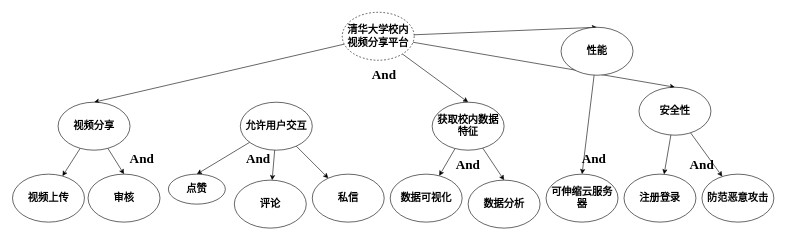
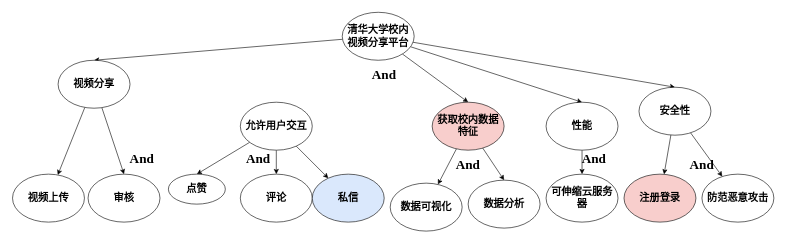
- <mxCell id="6" value="清华大学校内视频分享平台" style="ellipse;whiteSpace=wrap;html=1;fontFamily=宋体;fontStyle=1;fontSize=17;dashed=1;" parent="1" vertex="1"><mxGeometry x="570" y="20" width="120" height="80" as="geometry" /></mxCell>
+ <mxCell id="6" value="清华大学校内视频分享平台" style="ellipse;whiteSpace=wrap;html=1;fontFamily=宋体;fontStyle=1;fontSize=17;" parent="1" vertex="1"><mxGeometry x="570" y="20" width="120" height="80" as="geometry" /></mxCell>
- <mxCell id="18" value="性能" style="ellipse;whiteSpace=wrap;html=1;fontFamily=宋体;fontStyle=1;fontSize=17;" parent="1" vertex="1"><mxGeometry x="935" y="45" width="120" height="80" as="geometry" /></mxCell>
+ <mxCell id="18" value="性能" style="ellipse;whiteSpace=wrap;html=1;fontFamily=宋体;fontStyle=1;fontSize=17;" parent="1" vertex="1"><mxGeometry x="910" y="170" width="120" height="80" as="geometry" /></mxCell>
- <mxCell id="9" value="视频分享" style="ellipse;whiteSpace=wrap;html=1;fontFamily=宋体;fontStyle=1;fontSize=17;" parent="1" vertex="1"><mxGeometry x="96" y="170" width="120" height="80" as="geometry" /></mxCell>
+ <mxCell id="9" value="视频分享" style="ellipse;whiteSpace=wrap;html=1;fontFamily=宋体;fontStyle=1;fontSize=17;" parent="1" vertex="1"><mxGeometry x="96" y="100" width="120" height="80" as="geometry" /></mxCell>
- <mxCell id="16" value="获取校内数据特征" style="ellipse;whiteSpace=wrap;html=1;fontFamily=宋体;fontStyle=1;fontSize=17;" parent="1" vertex="1"><mxGeometry x="720" y="170" width="120" height="80" as="geometry" /></mxCell>
+ <mxCell id="16" value="获取校内数据特征" style="ellipse;whiteSpace=wrap;html=1;fontFamily=宋体;fontStyle=1;fontSize=17;fillColor=#f8cecc;" parent="1" vertex="1"><mxGeometry x="720" y="170" width="120" height="80" as="geometry" /></mxCell>
- <mxCell id="26" value="私信" style="ellipse;whiteSpace=wrap;html=1;fontFamily=宋体;fontStyle=1;fontSize=17;" parent="1" vertex="1"><mxGeometry x="520" y="290" width="120" height="80" as="geometry" /></mxCell>
+ <mxCell id="26" value="私信" style="ellipse;whiteSpace=wrap;html=1;fontFamily=宋体;fontStyle=1;fontSize=17;fillColor=#dae8fc;" parent="1" vertex="1"><mxGeometry x="520" y="290" width="120" height="80" as="geometry" /></mxCell>
- <mxCell id="27" value="数据可视化" style="ellipse;whiteSpace=wrap;html=1;fontFamily=宋体;fontStyle=1;fontSize=17;" parent="1" vertex="1"><mxGeometry x="650" y="290" width="120" height="80" as="geometry" /></mxCell>
+ <mxCell id="27" value="数据可视化" style="ellipse;whiteSpace=wrap;html=1;fontFamily=宋体;fontStyle=1;fontSize=17;" parent="1" vertex="1"><mxGeometry x="650" y="305" width="120" height="80" as="geometry" /></mxCell>
- <mxCell id="30" value="注册登录" style="ellipse;whiteSpace=wrap;html=1;fontFamily=宋体;fontStyle=1;fontSize=17;" parent="1" vertex="1"><mxGeometry x="1040" y="290" width="120" height="80" as="geometry" /></mxCell>
+ <mxCell id="30" value="注册登录" style="ellipse;whiteSpace=wrap;html=1;fontFamily=宋体;fontStyle=1;fontSize=17;fillColor=#f8cecc;" parent="1" vertex="1"><mxGeometry x="1040" y="290" width="120" height="80" as="geometry" /></mxCell>
- <mxCell id="25" value="评论" style="ellipse;whiteSpace=wrap;html=1;fontFamily=宋体;fontStyle=1;fontSize=17;" parent="1" vertex="1"><mxGeometry x="390" y="300" width="120" height="80" as="geometry" /></mxCell>
+ <mxCell id="25" value="评论" style="ellipse;whiteSpace=wrap;html=1;fontFamily=宋体;fontStyle=1;fontSize=17;" parent="1" vertex="1"><mxGeometry x="400" y="290" width="120" height="80" as="geometry" /></mxCell>
